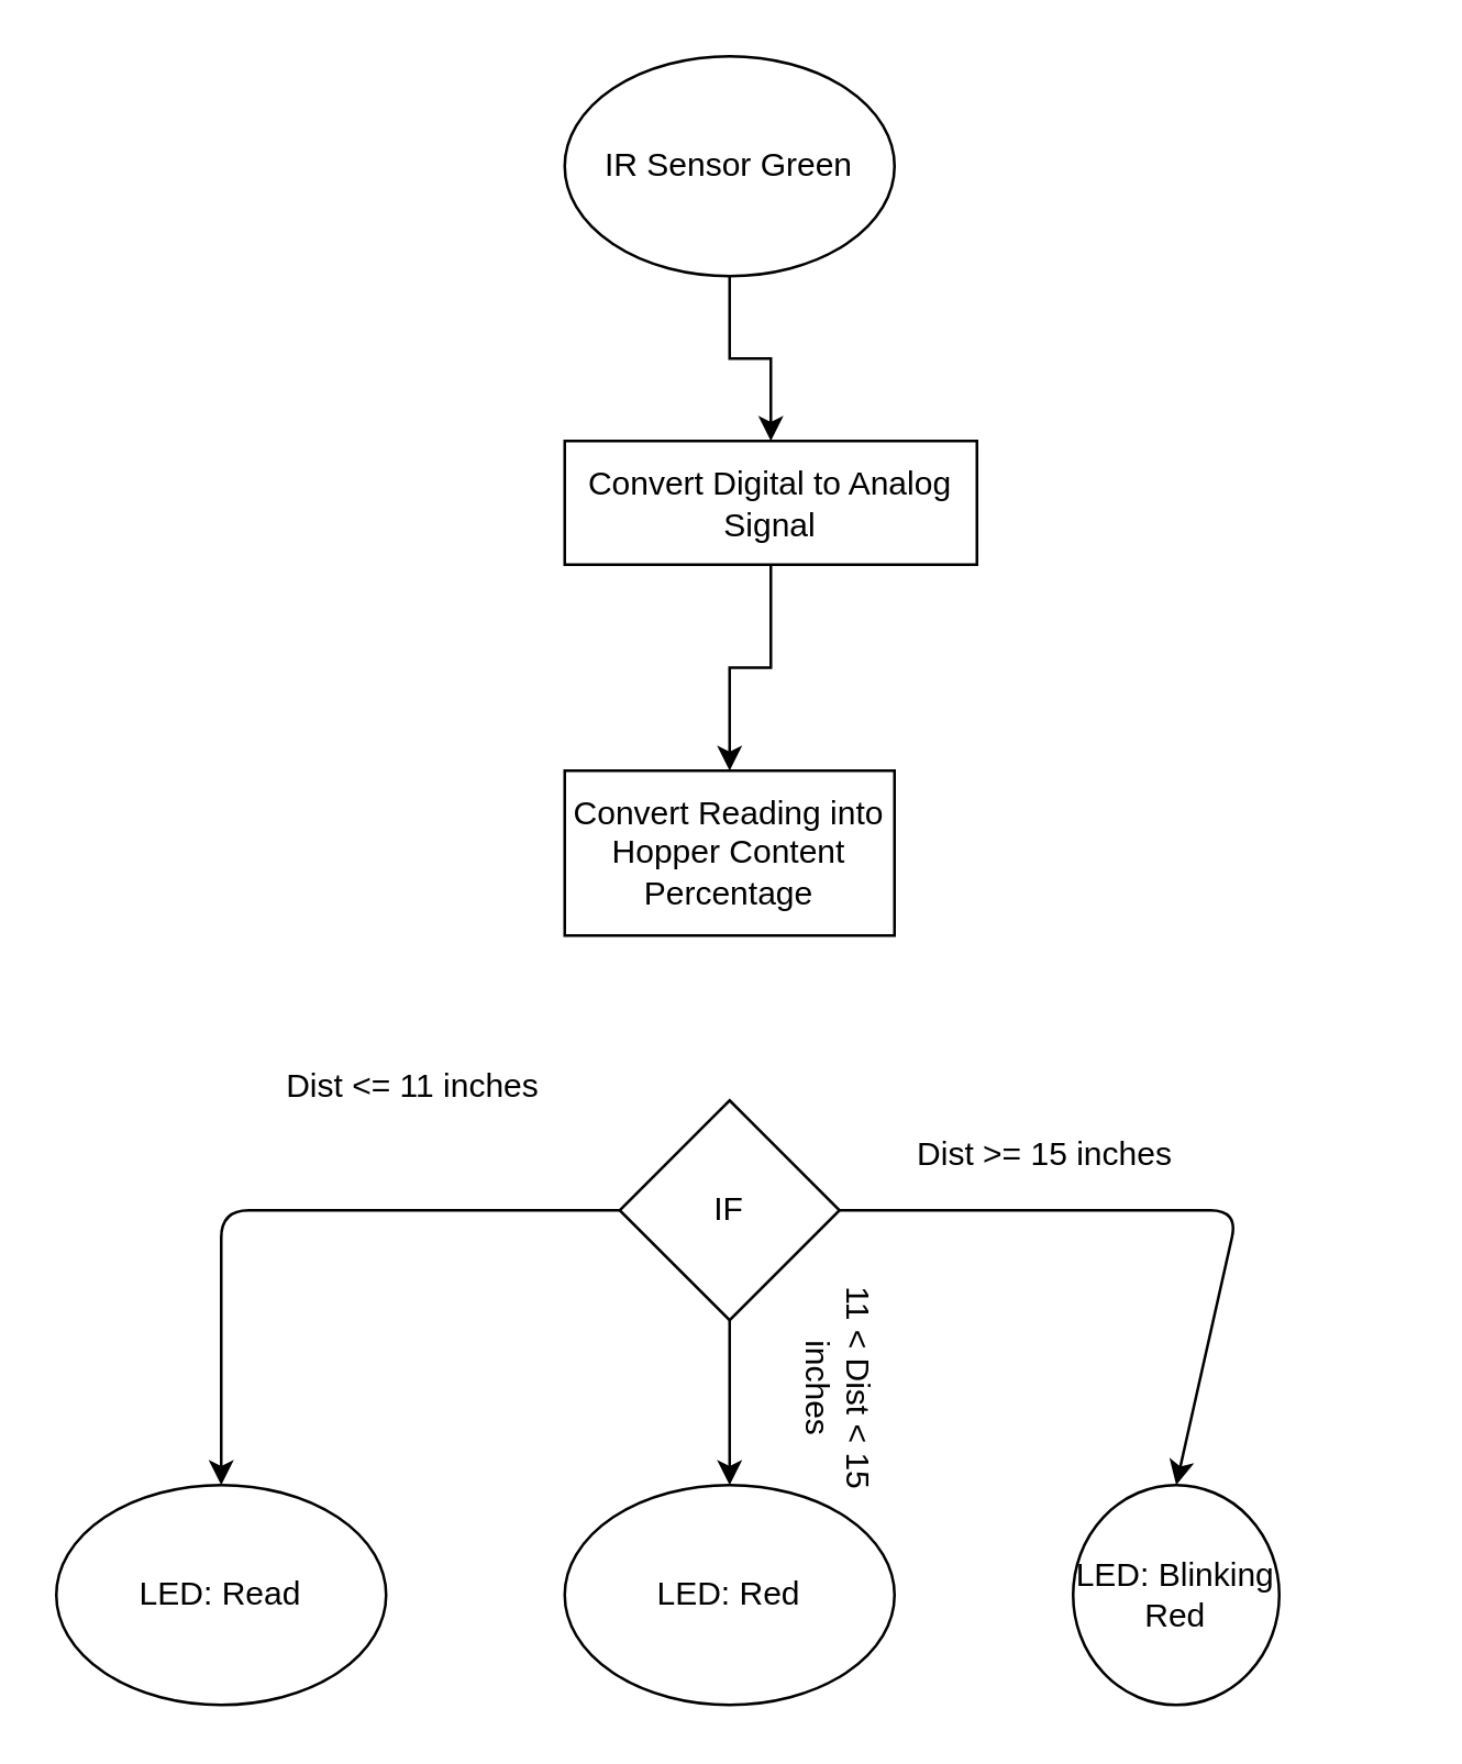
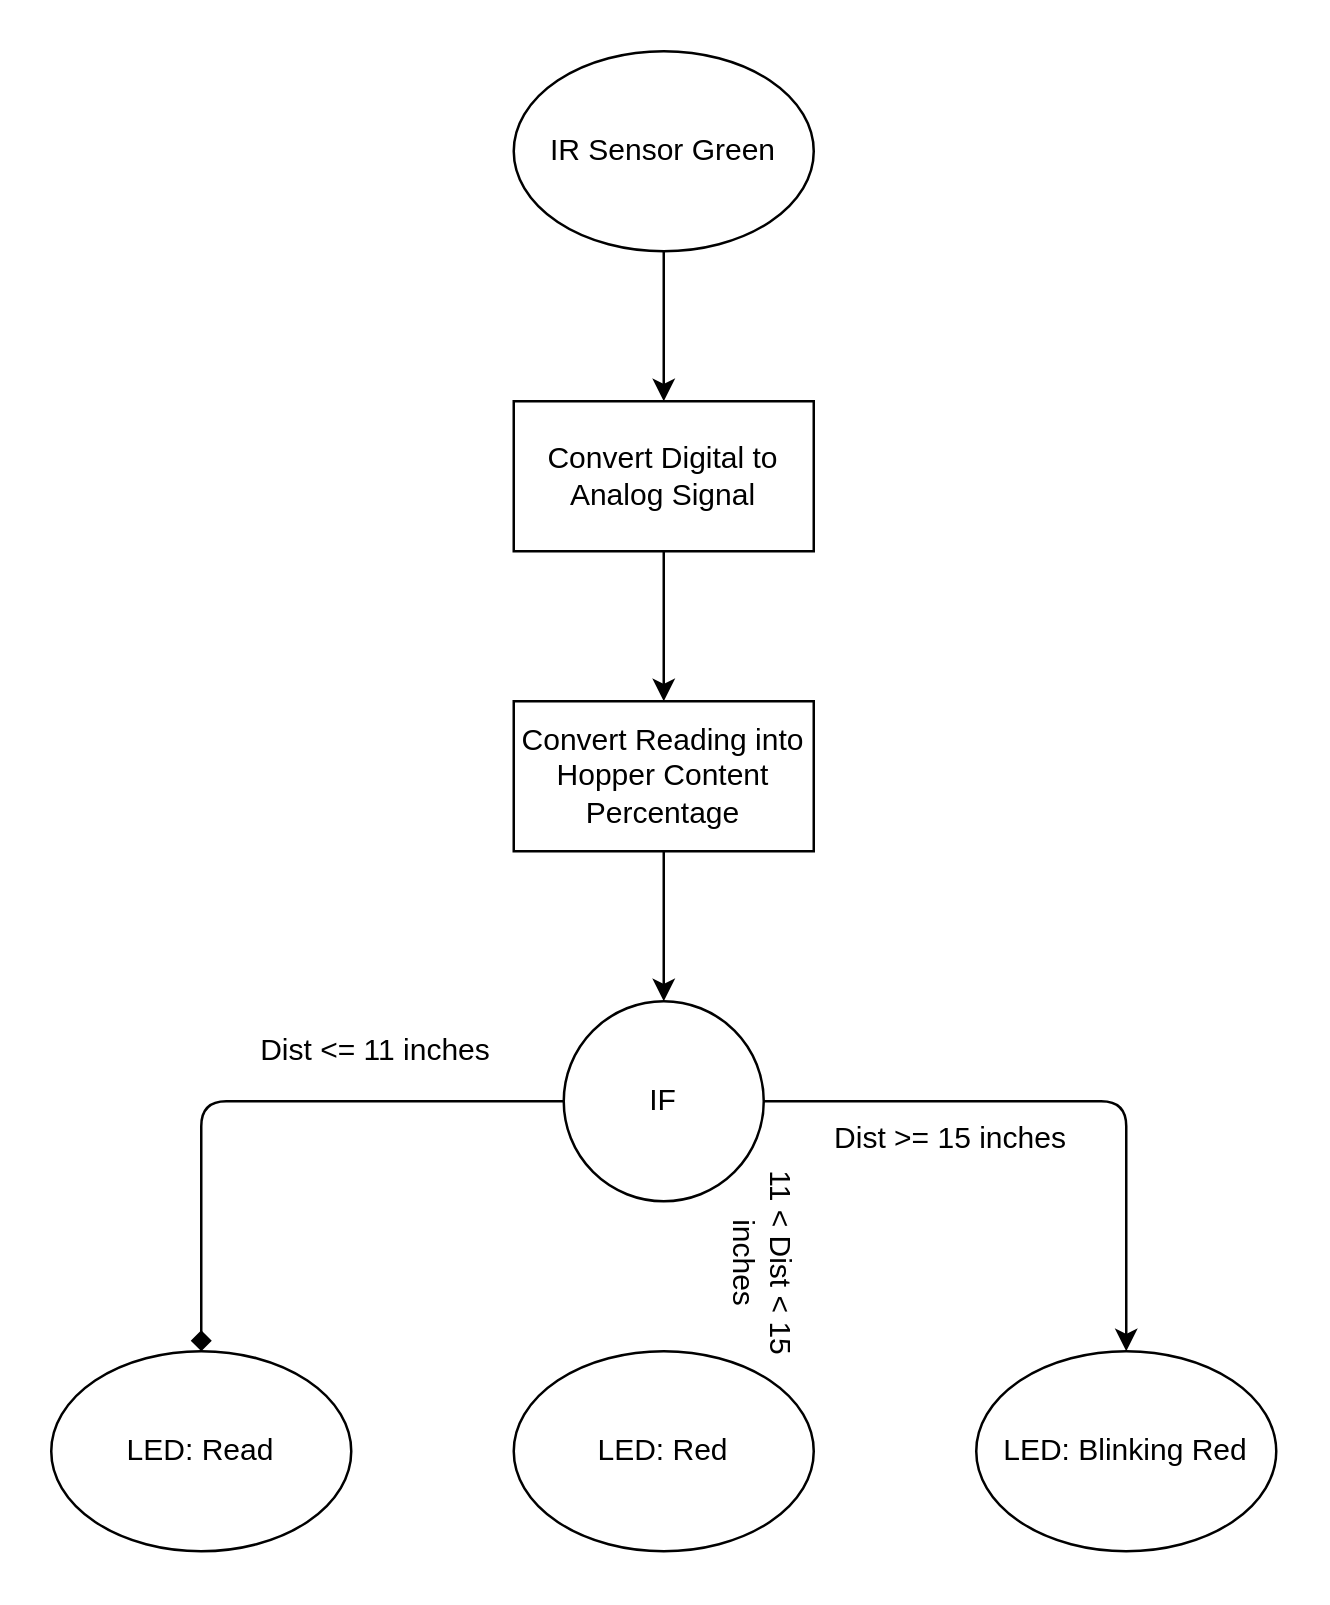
- <mxCell id="5" value="Convert Digital to Analog Signal" style="rounded=0;whiteSpace=wrap;html=1;" vertex="1" parent="1"><mxGeometry x="205" y="160" width="150" height="45" as="geometry" /></mxCell>
+ <mxCell id="5" value="Convert Digital to Analog Signal" style="rounded=0;whiteSpace=wrap;html=1;" vertex="1" parent="1"><mxGeometry x="205" y="160" width="120" height="60" as="geometry" /></mxCell>
+ <mxCell id="6" value="" style="edgeStyle=orthogonalEdgeStyle;rounded=0;orthogonalLoop=1;jettySize=auto;html=1;" edge="1" parent="1" source="7" target="9"><mxGeometry relative="1" as="geometry" /></mxCell>
- <mxCell id="15" value="Dist &amp;lt;= 11 inches" style="text;html=1;strokeColor=none;fillColor=none;align=center;verticalAlign=middle;whiteSpace=wrap;rounded=0;" vertex="1" parent="1"><mxGeometry x="95" y="385" width="110" height="20" as="geometry" /></mxCell>
+ <mxCell id="15" value="Dist &amp;lt;= 11 inches" style="text;html=1;strokeColor=none;fillColor=none;align=center;verticalAlign=middle;whiteSpace=wrap;rounded=0;" vertex="1" parent="1"><mxGeometry x="95" y="410" width="110" height="20" as="geometry" /></mxCell>
- <mxCell id="16" value="Dist &amp;gt;= 15 inches" style="text;html=1;strokeColor=none;fillColor=none;align=center;verticalAlign=middle;whiteSpace=wrap;rounded=0;" vertex="1" parent="1"><mxGeometry x="325" y="410" width="110" height="20" as="geometry" /></mxCell>
+ <mxCell id="16" value="Dist &amp;gt;= 15 inches" style="text;html=1;strokeColor=none;fillColor=none;align=center;verticalAlign=middle;whiteSpace=wrap;rounded=0;" vertex="1" parent="1"><mxGeometry x="325" y="445" width="110" height="20" as="geometry" /></mxCell>
- <mxCell id="9" value="IF" style="rhombus;whiteSpace=wrap;html=1;" vertex="1" parent="1"><mxGeometry x="225" y="400" width="80" height="80" as="geometry" /></mxCell>
+ <mxCell id="9" value="IF" style="ellipse;whiteSpace=wrap;html=1;" vertex="1" parent="1"><mxGeometry x="225" y="400" width="80" height="80" as="geometry" /></mxCell>
- <mxCell id="8" value="" style="edgeStyle=orthogonalEdgeStyle;rounded=0;orthogonalLoop=1;jettySize=auto;html=1;" edge="1" parent="1" source="9" target="10"><mxGeometry relative="1" as="geometry" /></mxCell>
- <mxCell id="13" value="" style="endArrow=classic;html=1;exitX=0;exitY=0.5;exitDx=0;exitDy=0;entryX=0.5;entryY=0;entryDx=0;entryDy=0;" edge="1" parent="1" source="9" target="11"><mxGeometry width="50" height="50" relative="1" as="geometry"><mxPoint x="20" y="690" as="sourcePoint" /><mxPoint x="70" y="640" as="targetPoint" /><Array as="points"><mxPoint x="80" y="440" /></Array></mxGeometry></mxCell>
+ <mxCell id="13" value="" style="endArrow=diamond;html=1;exitX=0;exitY=0.5;exitDx=0;exitDy=0;entryX=0.5;entryY=0;entryDx=0;entryDy=0;" edge="1" parent="1" source="9" target="11"><mxGeometry width="50" height="50" relative="1" as="geometry"><mxPoint x="20" y="690" as="sourcePoint" /><mxPoint x="70" y="640" as="targetPoint" /><Array as="points"><mxPoint x="80" y="440" /></Array></mxGeometry></mxCell>
- <mxCell id="12" value="LED: Blinking Red" style="ellipse;whiteSpace=wrap;html=1;" vertex="1" parent="1"><mxGeometry x="390" y="540" width="75" height="80" as="geometry" /></mxCell>
+ <mxCell id="12" value="LED: Blinking Red" style="ellipse;whiteSpace=wrap;html=1;" vertex="1" parent="1"><mxGeometry x="390" y="540" width="120" height="80" as="geometry" /></mxCell>
